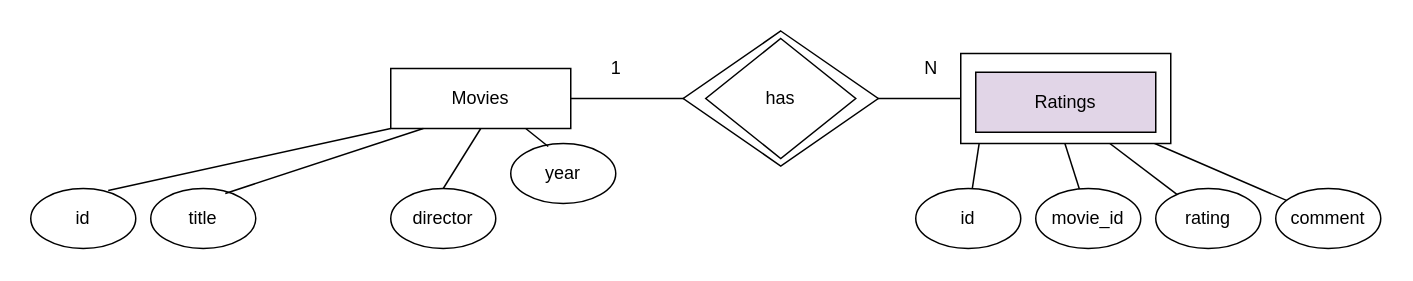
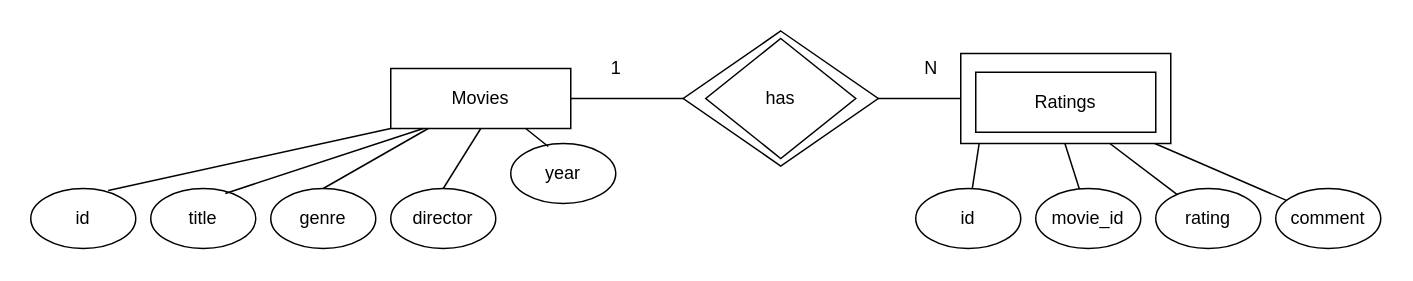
- <mxCell id="28" value="Ratings" style="rounded=0;whiteSpace=wrap;html=1;fillColor=#e1d5e7;" vertex="1" parent="1"><mxGeometry x="650" y="47.5" width="120" height="40" as="geometry" /></mxCell>
+ <mxCell id="28" value="Ratings" style="rounded=0;whiteSpace=wrap;html=1;" vertex="1" parent="1"><mxGeometry x="650" y="47.5" width="120" height="40" as="geometry" /></mxCell>
+ <mxCell id="12" value="" style="endArrow=none;html=1;rounded=0;exitX=0.5;exitY=0;exitDx=0;exitDy=0;" edge="1" parent="1" source="6" target="2"><mxGeometry width="50" height="50" relative="1" as="geometry"><mxPoint x="91.66" y="146.32" as="sourcePoint" /><mxPoint x="280" y="105" as="targetPoint" /></mxGeometry></mxCell>
+ <mxCell id="6" value="genre" style="ellipse;whiteSpace=wrap;html=1;" vertex="1" parent="1"><mxGeometry x="180" y="125" width="70" height="40" as="geometry" /></mxCell>
